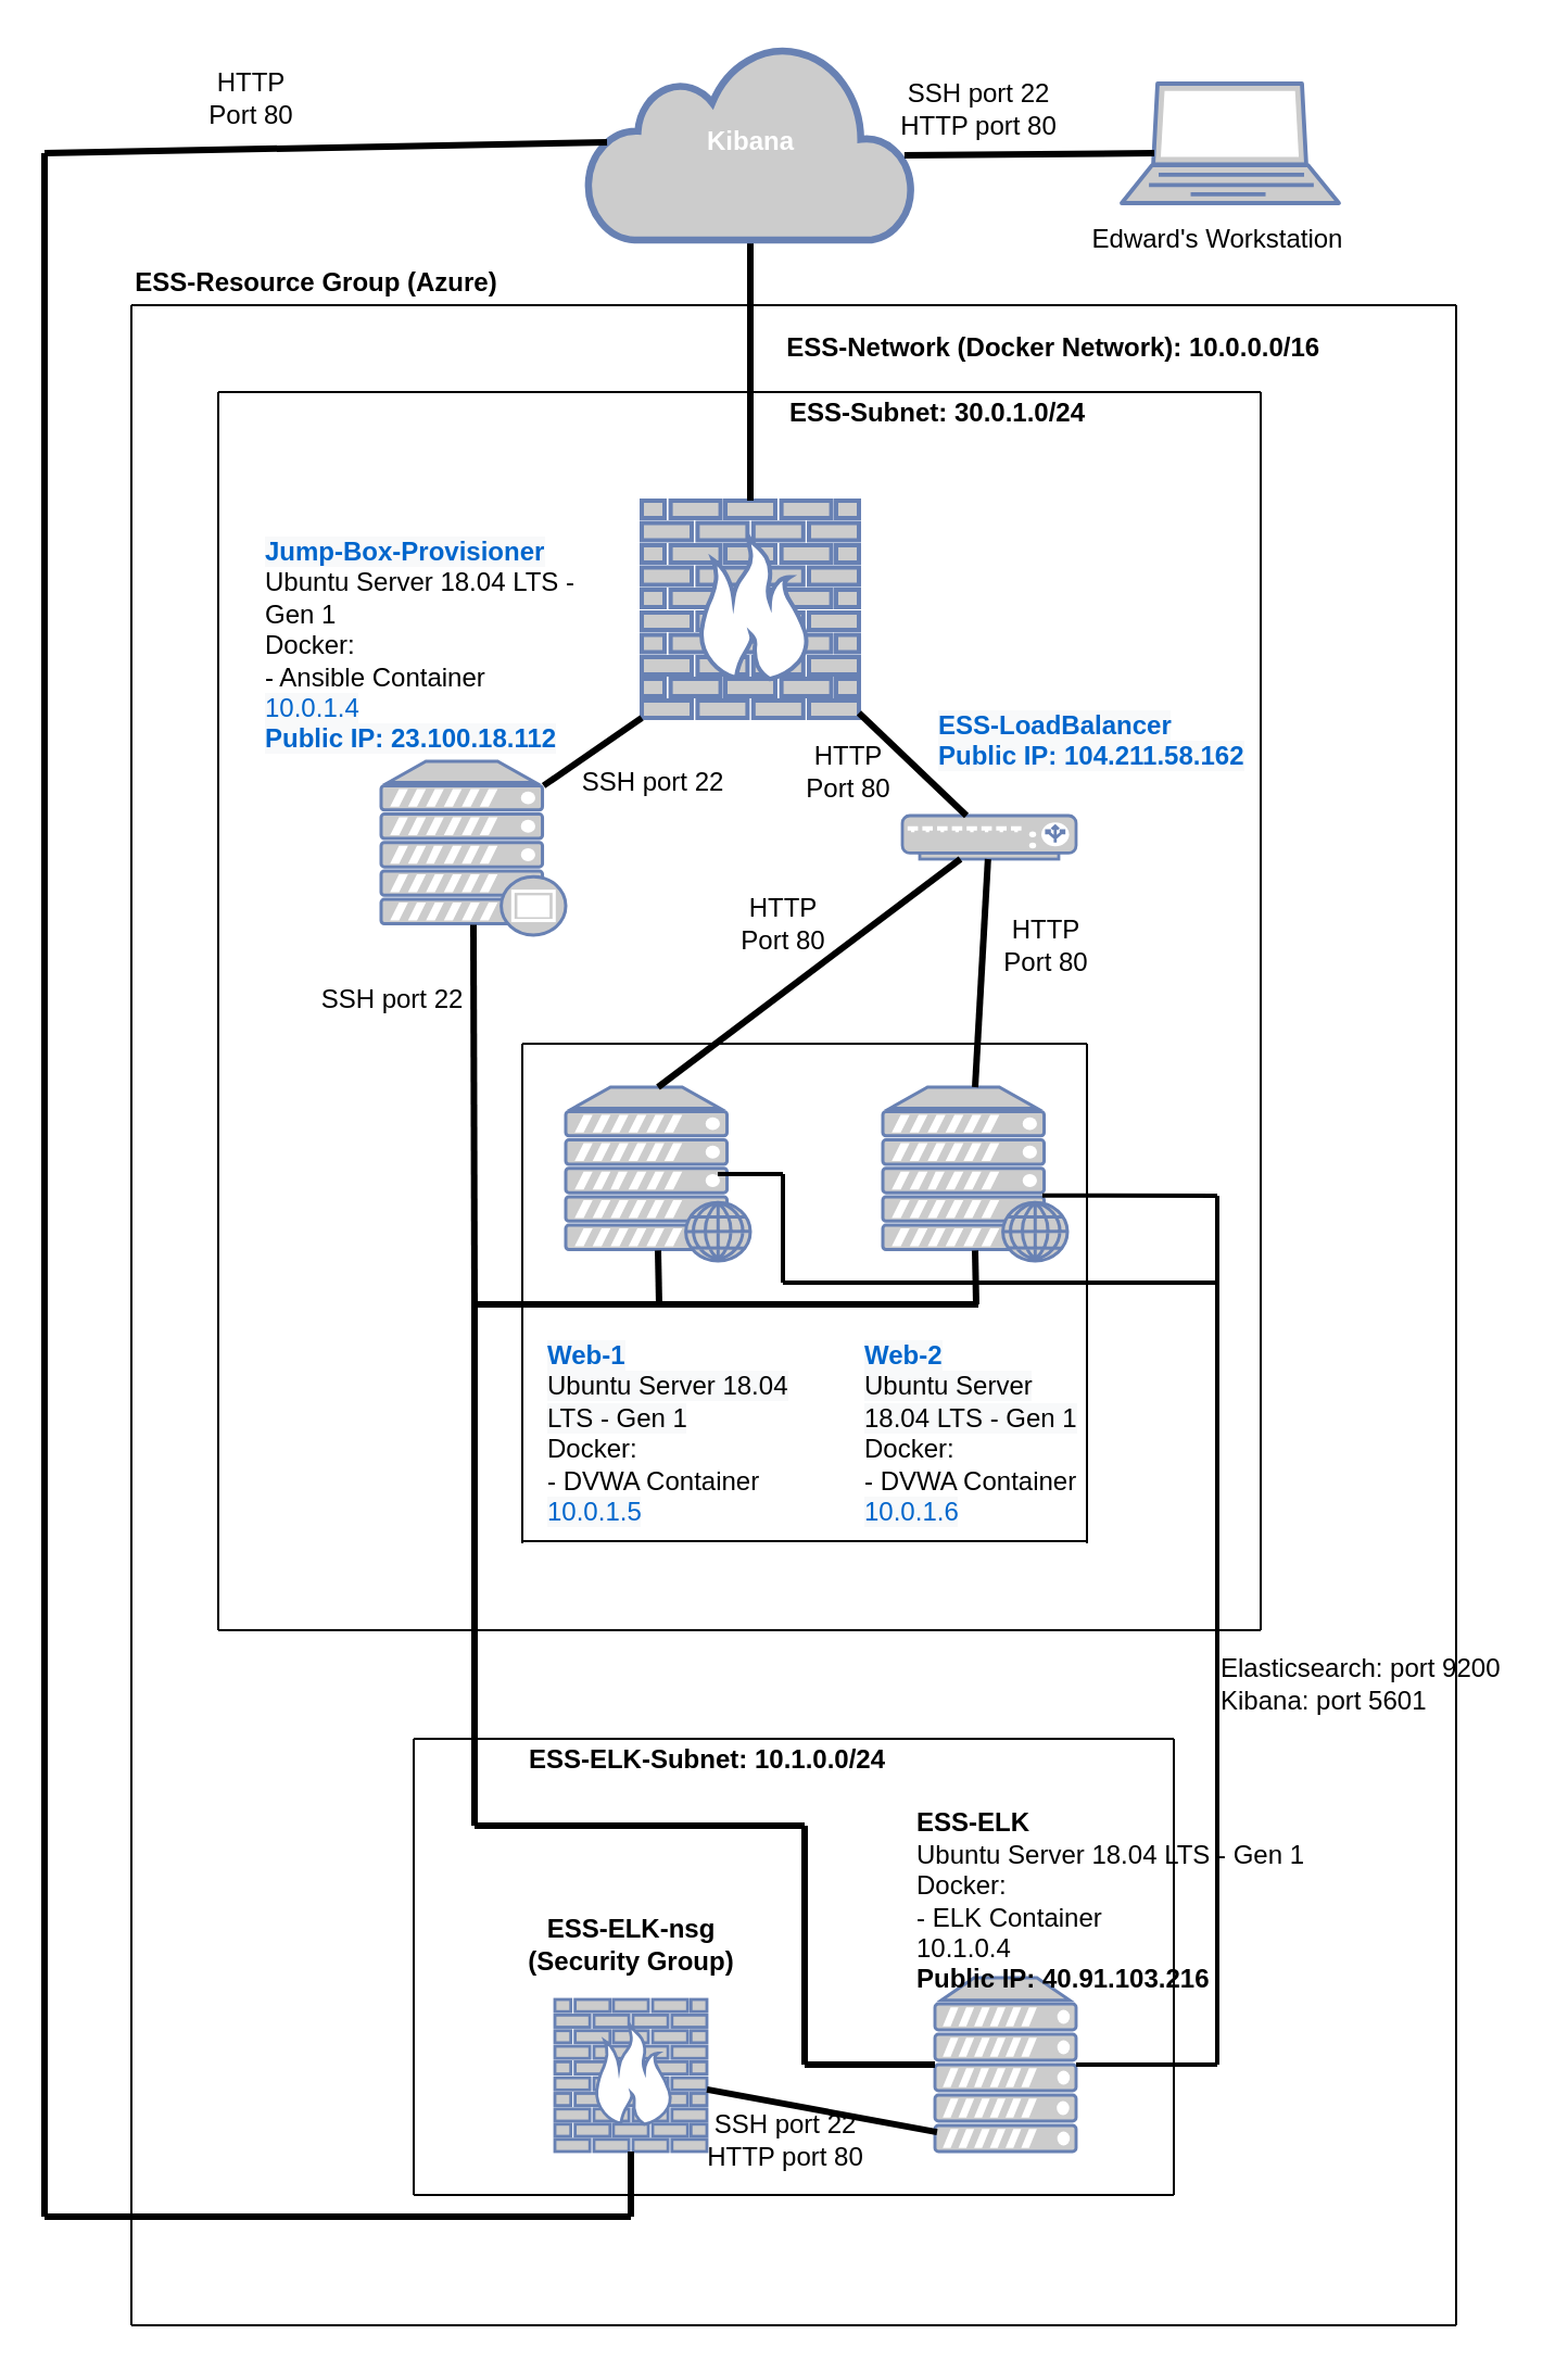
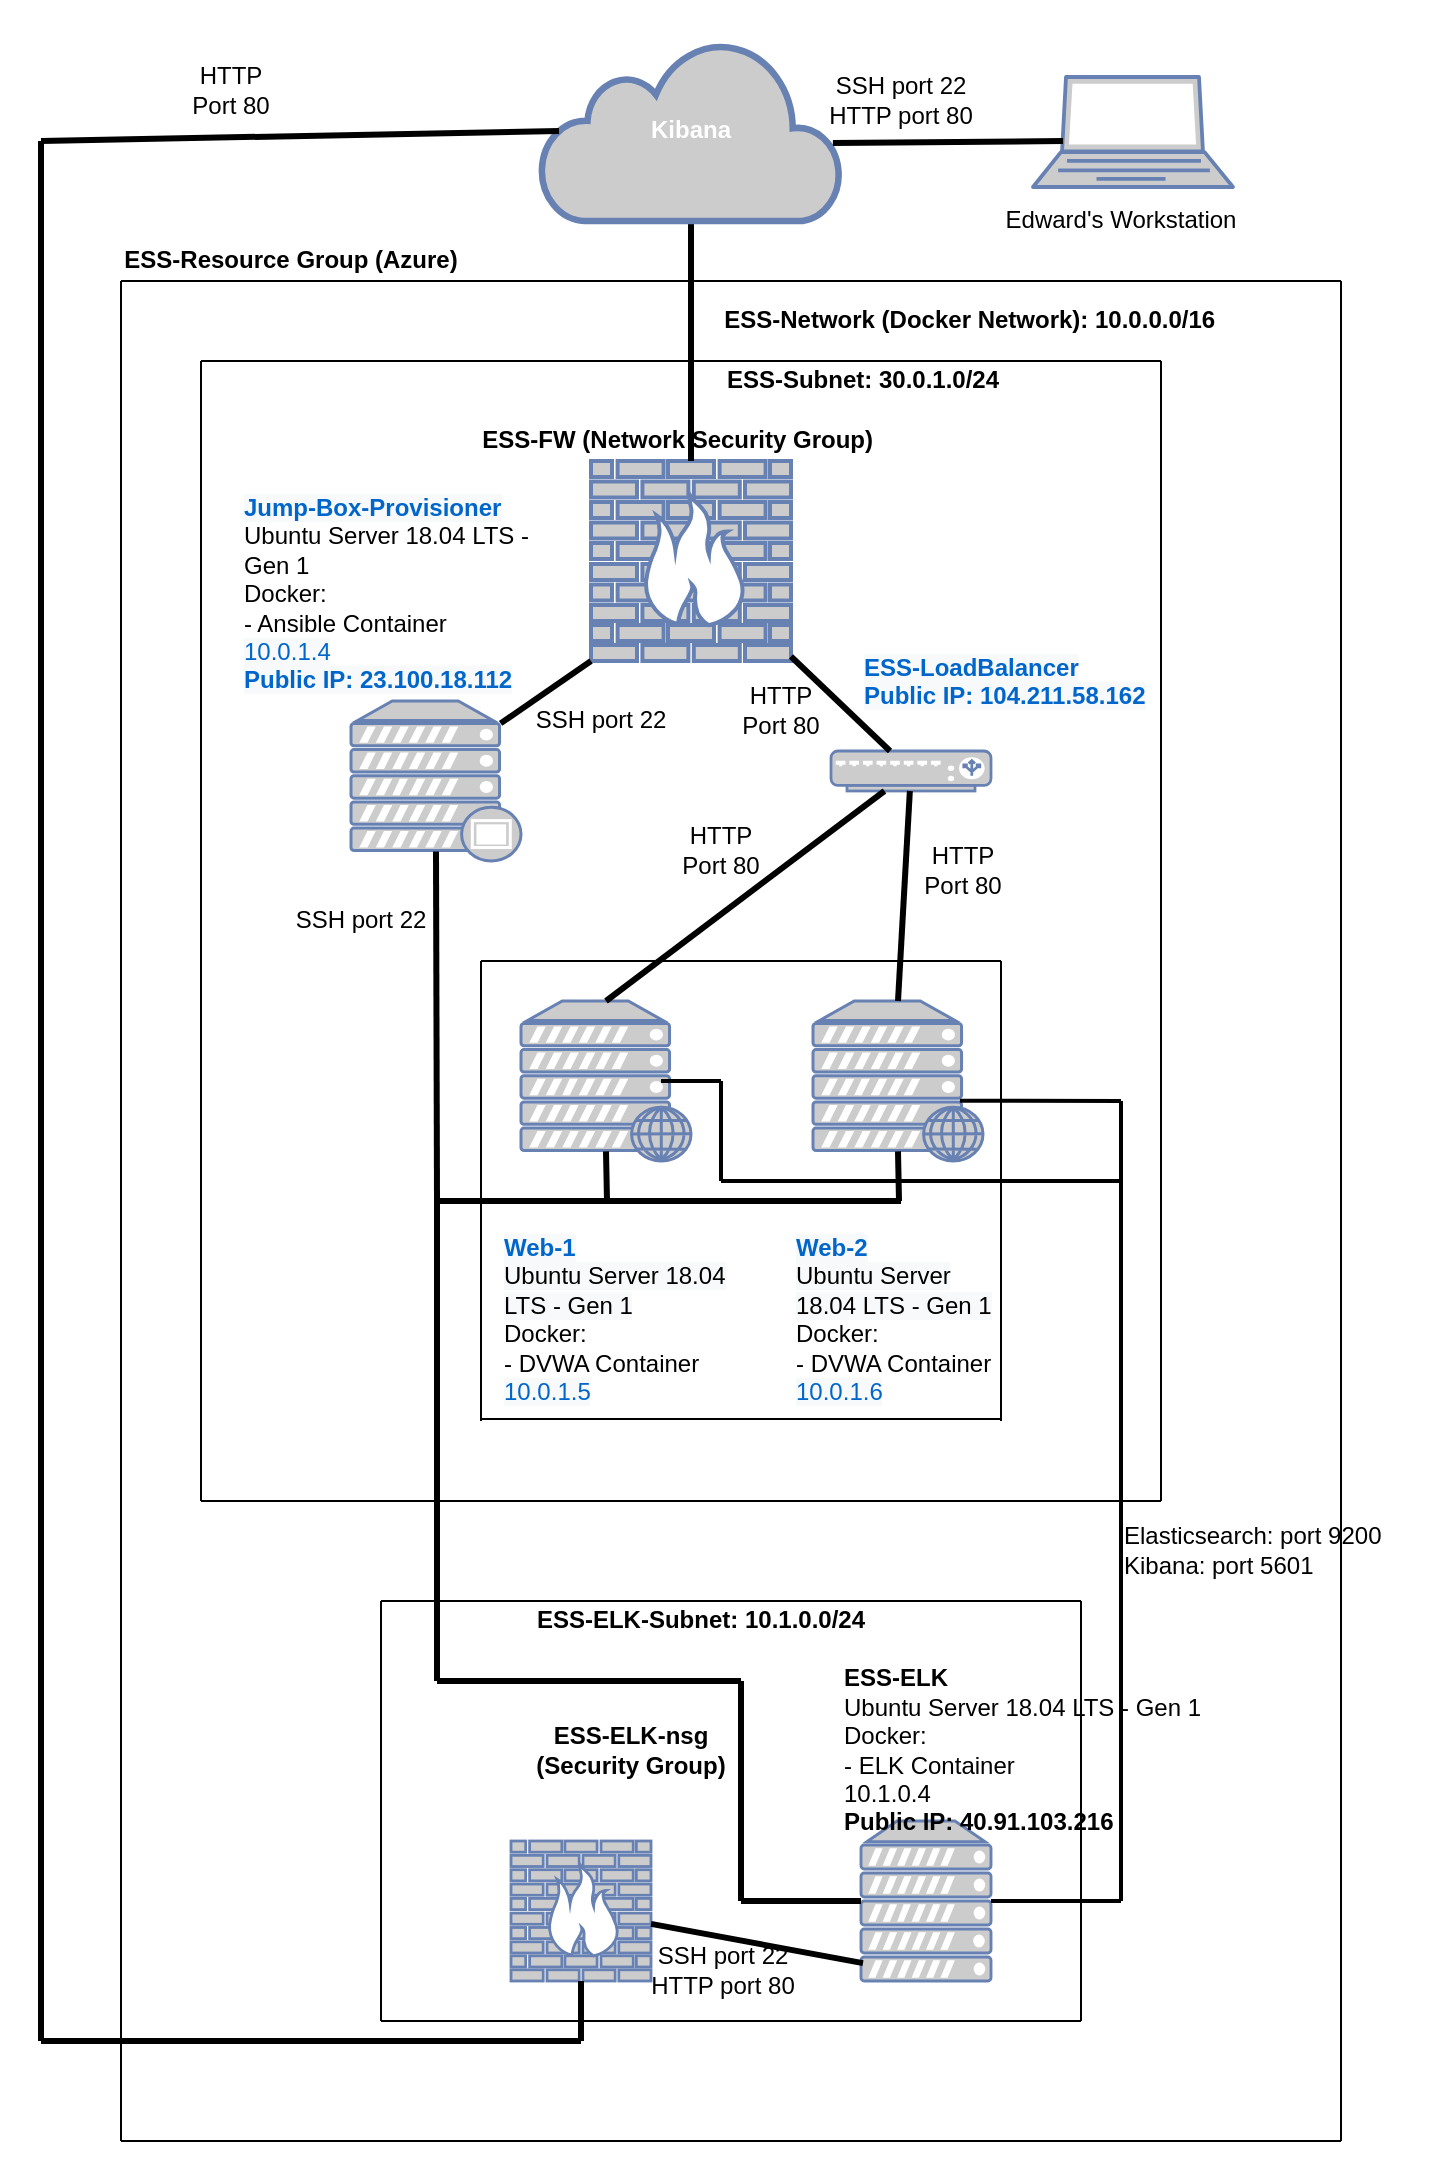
+ <mxCell id="19" value="&lt;b&gt;ESS-FW (Network Security Group)&amp;nbsp;&lt;/b&gt;" style="text;html=1;align=center;verticalAlign=middle;resizable=0;points=[];autosize=1;" parent="1" vertex="1"><mxGeometry x="235" y="210" width="210" height="20" as="geometry" /></mxCell>
- <mxCell id="50" value="&lt;b&gt;ESS-ELK-Subnet: 10.1.0.0/24&lt;/b&gt;" style="text;html=1;align=center;verticalAlign=middle;resizable=0;points=[];autosize=1;" parent="1" vertex="1"><mxGeometry x="235" y="800" width="180" height="20" as="geometry" /></mxCell>
+ <mxCell id="50" value="&lt;b&gt;ESS-ELK-Subnet: 10.1.0.0/24&lt;/b&gt;" style="text;html=1;align=center;verticalAlign=middle;resizable=0;points=[];autosize=1;" parent="1" vertex="1"><mxGeometry x="260" y="800" width="180" height="20" as="geometry" /></mxCell>
- <mxCell id="52" value="&lt;b&gt;ESS-ELK-nsg&lt;br&gt;(Security Group)&lt;/b&gt;" style="text;html=1;align=center;verticalAlign=middle;resizable=0;points=[];autosize=1;" parent="1" vertex="1"><mxGeometry x="235" y="880" width="110" height="30" as="geometry" /></mxCell>
+ <mxCell id="52" value="&lt;b&gt;ESS-ELK-nsg&lt;br&gt;(Security Group)&lt;/b&gt;" style="text;html=1;align=center;verticalAlign=middle;resizable=0;points=[];autosize=1;" parent="1" vertex="1"><mxGeometry x="260" y="860" width="110" height="30" as="geometry" /></mxCell>
